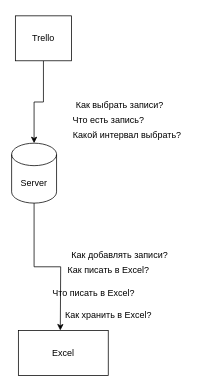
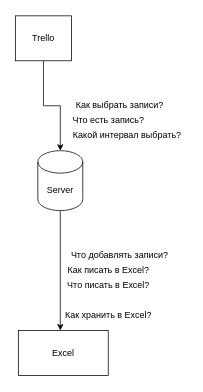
- <mxCell id="6" value="Server" style="shape=cylinder3;whiteSpace=wrap;html=1;boundedLbl=1;backgroundOutline=1;size=15;" vertex="1" parent="1"><mxGeometry x="15" y="190" width="60" height="80" as="geometry" /></mxCell>
+ <mxCell id="6" value="Server" style="shape=cylinder3;whiteSpace=wrap;html=1;boundedLbl=1;backgroundOutline=1;size=15;" vertex="1" parent="1"><mxGeometry x="50" y="200" width="60" height="80" as="geometry" /></mxCell>
- <mxCell id="13" value="Как добавлять записи?" style="text;html=1;align=center;verticalAlign=middle;resizable=0;points=[];autosize=1;strokeColor=none;" vertex="1" parent="1"><mxGeometry x="84" y="330" width="150" height="20" as="geometry" /></mxCell>
+ <mxCell id="13" value="Что добавлять записи?" style="text;html=1;align=center;verticalAlign=middle;resizable=0;points=[];autosize=1;strokeColor=none;" vertex="1" parent="1"><mxGeometry x="84" y="330" width="150" height="20" as="geometry" /></mxCell>
- <mxCell id="11" value="Что писать в Excel?" style="text;html=1;align=center;verticalAlign=middle;resizable=0;points=[];autosize=1;strokeColor=none;" vertex="1" parent="1"><mxGeometry x="59" y="380" width="130" height="20" as="geometry" /></mxCell>
+ <mxCell id="11" value="Что писать в Excel?" style="text;html=1;align=center;verticalAlign=middle;resizable=0;points=[];autosize=1;strokeColor=none;" vertex="1" parent="1"><mxGeometry x="79" y="370" width="130" height="20" as="geometry" /></mxCell>
